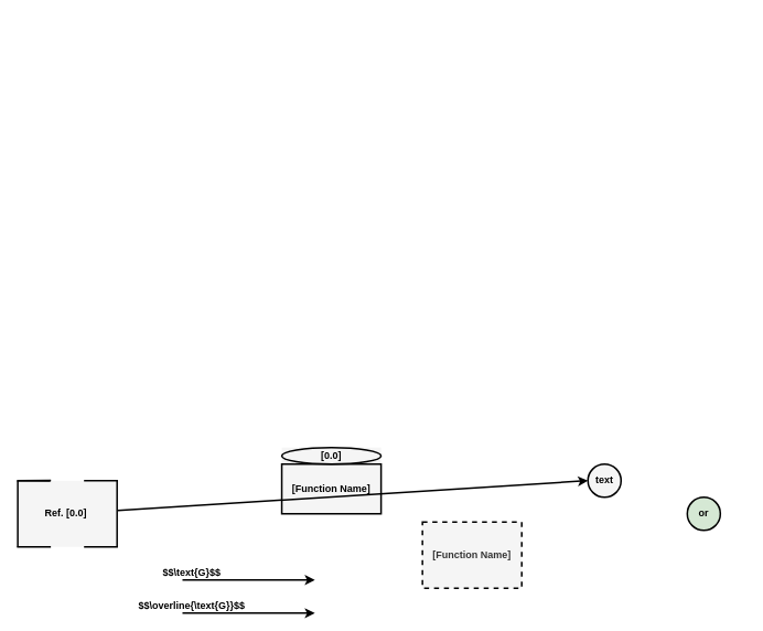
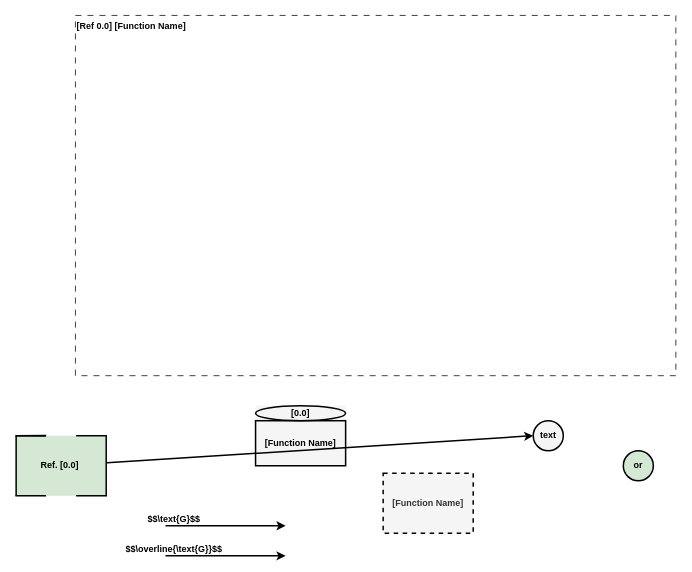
+ <mxCell id="2" value="&lt;font color=&quot;#050505&quot;&gt;&lt;b&gt;[Ref 0.0] [Function Name]&lt;/b&gt;&lt;/font&gt;" style="rounded=0;whiteSpace=wrap;html=1;verticalAlign=top;fillColor=none;strokeColor=#000000;gradientColor=none;dashed=1;dashPattern=8 8;align=left;connectable=0;allowArrows=0;container=1;collapsible=0;dropTarget=1;recursiveResize=0;" parent="1" vertex="1"><mxGeometry x="100" y="20" width="800" height="480" as="geometry" /></mxCell>
- <mxCell id="8" value="&lt;font color=&quot;#000000&quot;&gt;&lt;b&gt;Ref. [0.0]&amp;nbsp;&lt;/b&gt;&lt;/font&gt;" style="rounded=0;whiteSpace=wrap;html=1;fillColor=#f5f5f5;strokeColor=none;fontColor=#333333;comic=0;jiggle=29;noLabel=0;points=[];backgroundOutline=0;connectable=0;allowArrows=0;recursiveResize=0;expand=0;movable=0;perimeter=none;rotatable=0;cloneable=0;deletable=0;resizable=0;" vertex="1" parent="7"><mxGeometry x="1" width="120" height="80" as="geometry" /></mxCell>
+ <mxCell id="8" value="&lt;font color=&quot;#000000&quot;&gt;&lt;b&gt;Ref. [0.0]&amp;nbsp;&lt;/b&gt;&lt;/font&gt;" style="rounded=0;whiteSpace=wrap;html=1;fillColor=#d5e8d4;strokeColor=none;fontColor=#333333;comic=0;jiggle=29;noLabel=0;points=[];backgroundOutline=0;connectable=0;allowArrows=0;recursiveResize=0;expand=0;movable=0;perimeter=none;rotatable=0;cloneable=0;deletable=0;resizable=0;" vertex="1" parent="7"><mxGeometry x="1" width="120" height="80" as="geometry" /></mxCell>
